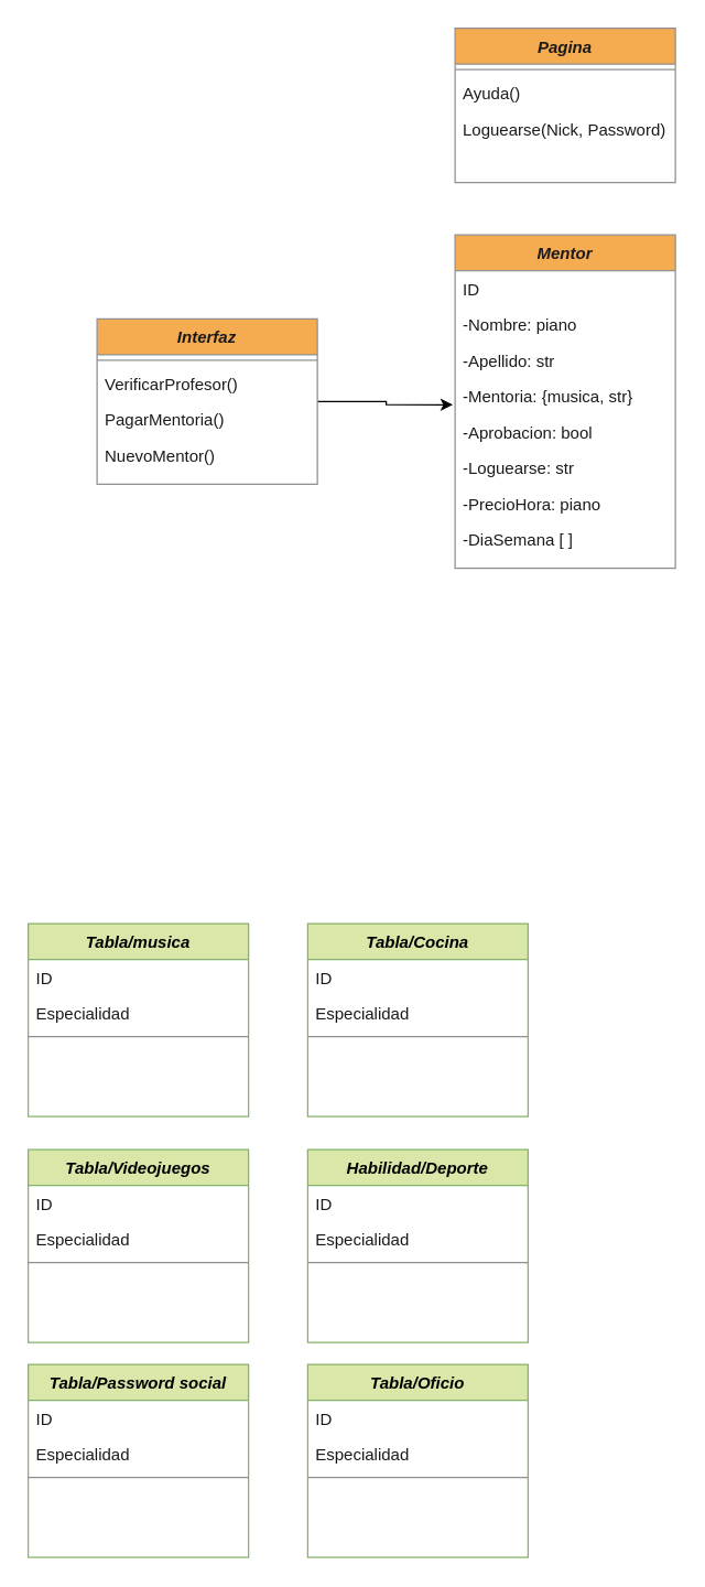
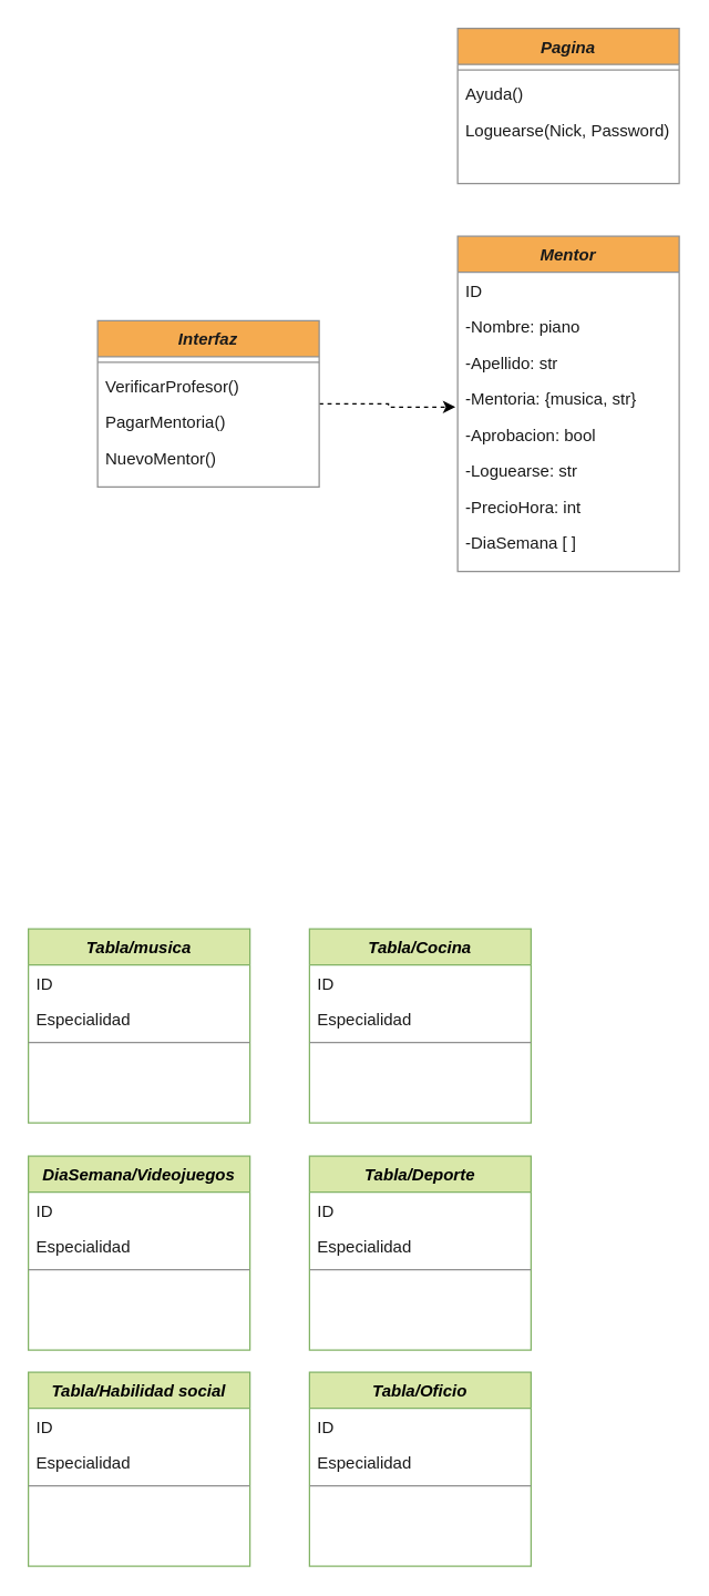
- <mxCell id="39" style="edgeStyle=orthogonalEdgeStyle;rounded=0;orthogonalLoop=1;jettySize=auto;html=1;entryX=-0.01;entryY=0.744;entryDx=0;entryDy=0;entryPerimeter=0;" parent="1" source="40" target="6" edge="1"><mxGeometry relative="1" as="geometry" /></mxCell>
+ <mxCell id="39" style="edgeStyle=orthogonalEdgeStyle;rounded=0;orthogonalLoop=1;jettySize=auto;html=1;entryX=-0.01;entryY=0.744;entryDx=0;entryDy=0;entryPerimeter=0;dashed=1;" parent="1" source="40" target="6" edge="1"><mxGeometry relative="1" as="geometry" /></mxCell>
- <mxCell id="9" value="-PrecioHora: piano" style="text;align=left;verticalAlign=top;spacingLeft=4;spacingRight=4;overflow=hidden;rotatable=0;points=[[0,0.5],[1,0.5]];portConstraint=eastwest;rounded=0;shadow=0;html=0;labelBackgroundColor=none;fontColor=#1A1A1A;" parent="2" vertex="1"><mxGeometry y="182" width="160" height="26" as="geometry" /></mxCell>
+ <mxCell id="9" value="-PrecioHora: int" style="text;align=left;verticalAlign=top;spacingLeft=4;spacingRight=4;overflow=hidden;rotatable=0;points=[[0,0.5],[1,0.5]];portConstraint=eastwest;rounded=0;shadow=0;html=0;labelBackgroundColor=none;fontColor=#1A1A1A;" parent="2" vertex="1"><mxGeometry y="182" width="160" height="26" as="geometry" /></mxCell>
- <mxCell id="23" value="Tabla/Videojuegos" style="swimlane;fontStyle=3;align=center;verticalAlign=top;childLayout=stackLayout;horizontal=1;startSize=26;horizontalStack=0;resizeParent=1;resizeLast=0;collapsible=1;marginBottom=0;rounded=0;shadow=0;strokeWidth=1;labelBackgroundColor=none;fillColor=#D9E8A9;strokeColor=#82b366;" parent="1" vertex="1"><mxGeometry x="20" y="834" width="160" height="140" as="geometry"><mxRectangle x="230" y="140" width="160" height="26" as="alternateBounds" /></mxGeometry></mxCell>
+ <mxCell id="23" value="DiaSemana/Videojuegos" style="swimlane;fontStyle=3;align=center;verticalAlign=top;childLayout=stackLayout;horizontal=1;startSize=26;horizontalStack=0;resizeParent=1;resizeLast=0;collapsible=1;marginBottom=0;rounded=0;shadow=0;strokeWidth=1;labelBackgroundColor=none;fillColor=#D9E8A9;strokeColor=#82b366;" parent="1" vertex="1"><mxGeometry x="20" y="834" width="160" height="140" as="geometry"><mxRectangle x="230" y="140" width="160" height="26" as="alternateBounds" /></mxGeometry></mxCell>
- <mxCell id="27" value="Habilidad/Deporte" style="swimlane;fontStyle=3;align=center;verticalAlign=top;childLayout=stackLayout;horizontal=1;startSize=26;horizontalStack=0;resizeParent=1;resizeLast=0;collapsible=1;marginBottom=0;rounded=0;shadow=0;strokeWidth=1;labelBackgroundColor=none;fillColor=#D9E8A9;strokeColor=#82b366;" parent="1" vertex="1"><mxGeometry x="223" y="834" width="160" height="140" as="geometry"><mxRectangle x="230" y="140" width="160" height="26" as="alternateBounds" /></mxGeometry></mxCell>
+ <mxCell id="27" value="Tabla/Deporte" style="swimlane;fontStyle=3;align=center;verticalAlign=top;childLayout=stackLayout;horizontal=1;startSize=26;horizontalStack=0;resizeParent=1;resizeLast=0;collapsible=1;marginBottom=0;rounded=0;shadow=0;strokeWidth=1;labelBackgroundColor=none;fillColor=#D9E8A9;strokeColor=#82b366;" parent="1" vertex="1"><mxGeometry x="223" y="834" width="160" height="140" as="geometry"><mxRectangle x="230" y="140" width="160" height="26" as="alternateBounds" /></mxGeometry></mxCell>
- <mxCell id="31" value="Tabla/Password social" style="swimlane;fontStyle=3;align=center;verticalAlign=top;childLayout=stackLayout;horizontal=1;startSize=26;horizontalStack=0;resizeParent=1;resizeLast=0;collapsible=1;marginBottom=0;rounded=0;shadow=0;strokeWidth=1;labelBackgroundColor=none;fillColor=#D9E8A9;strokeColor=#82b366;" parent="1" vertex="1"><mxGeometry x="20" y="990" width="160" height="140" as="geometry"><mxRectangle x="230" y="140" width="160" height="26" as="alternateBounds" /></mxGeometry></mxCell>
+ <mxCell id="31" value="Tabla/Habilidad social" style="swimlane;fontStyle=3;align=center;verticalAlign=top;childLayout=stackLayout;horizontal=1;startSize=26;horizontalStack=0;resizeParent=1;resizeLast=0;collapsible=1;marginBottom=0;rounded=0;shadow=0;strokeWidth=1;labelBackgroundColor=none;fillColor=#D9E8A9;strokeColor=#82b366;" parent="1" vertex="1"><mxGeometry x="20" y="990" width="160" height="140" as="geometry"><mxRectangle x="230" y="140" width="160" height="26" as="alternateBounds" /></mxGeometry></mxCell>
